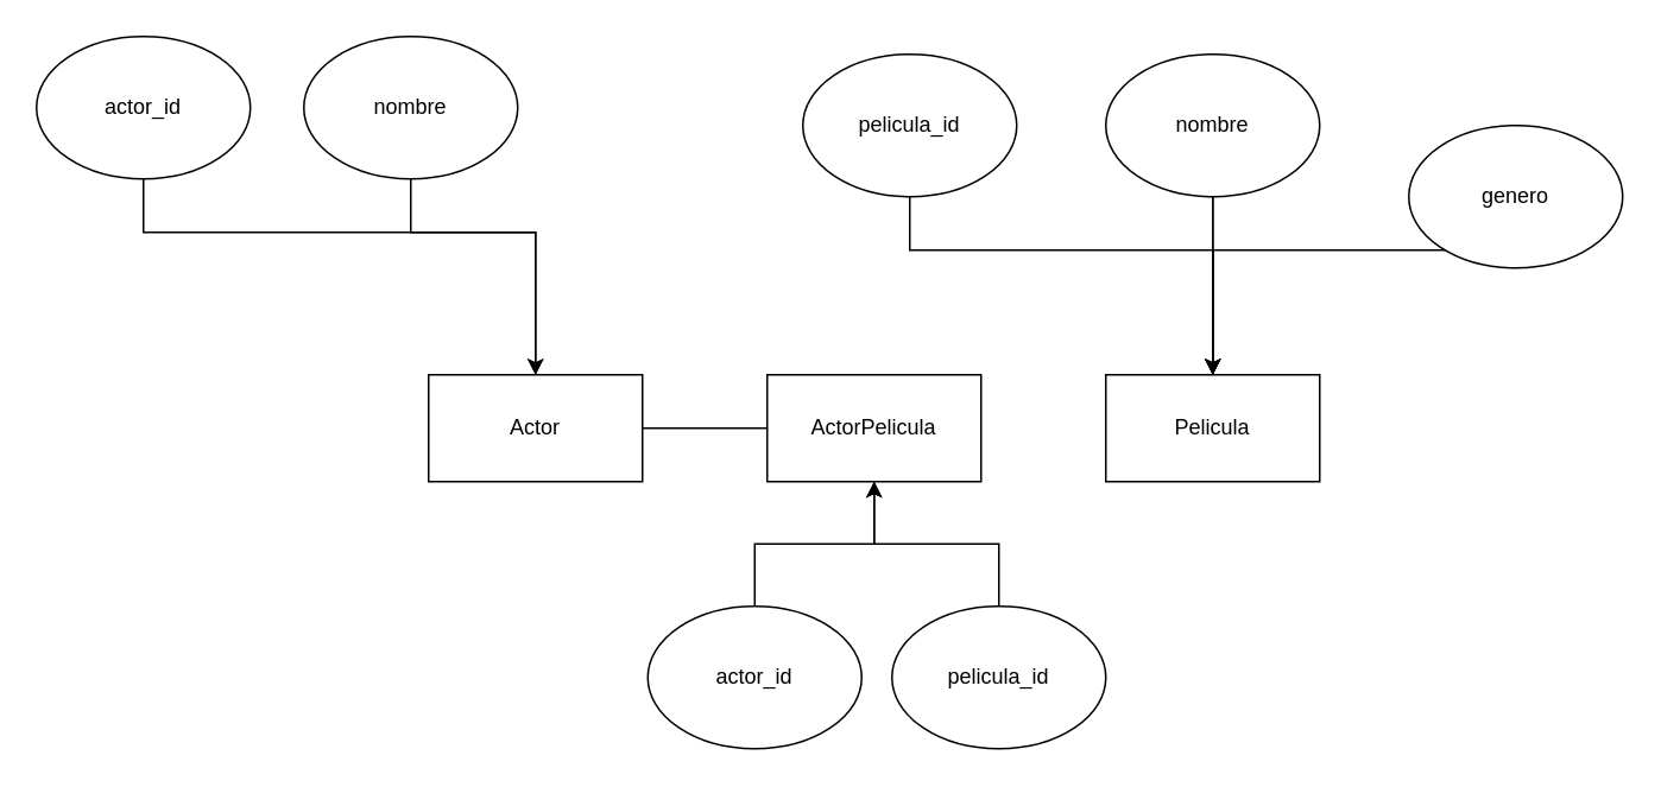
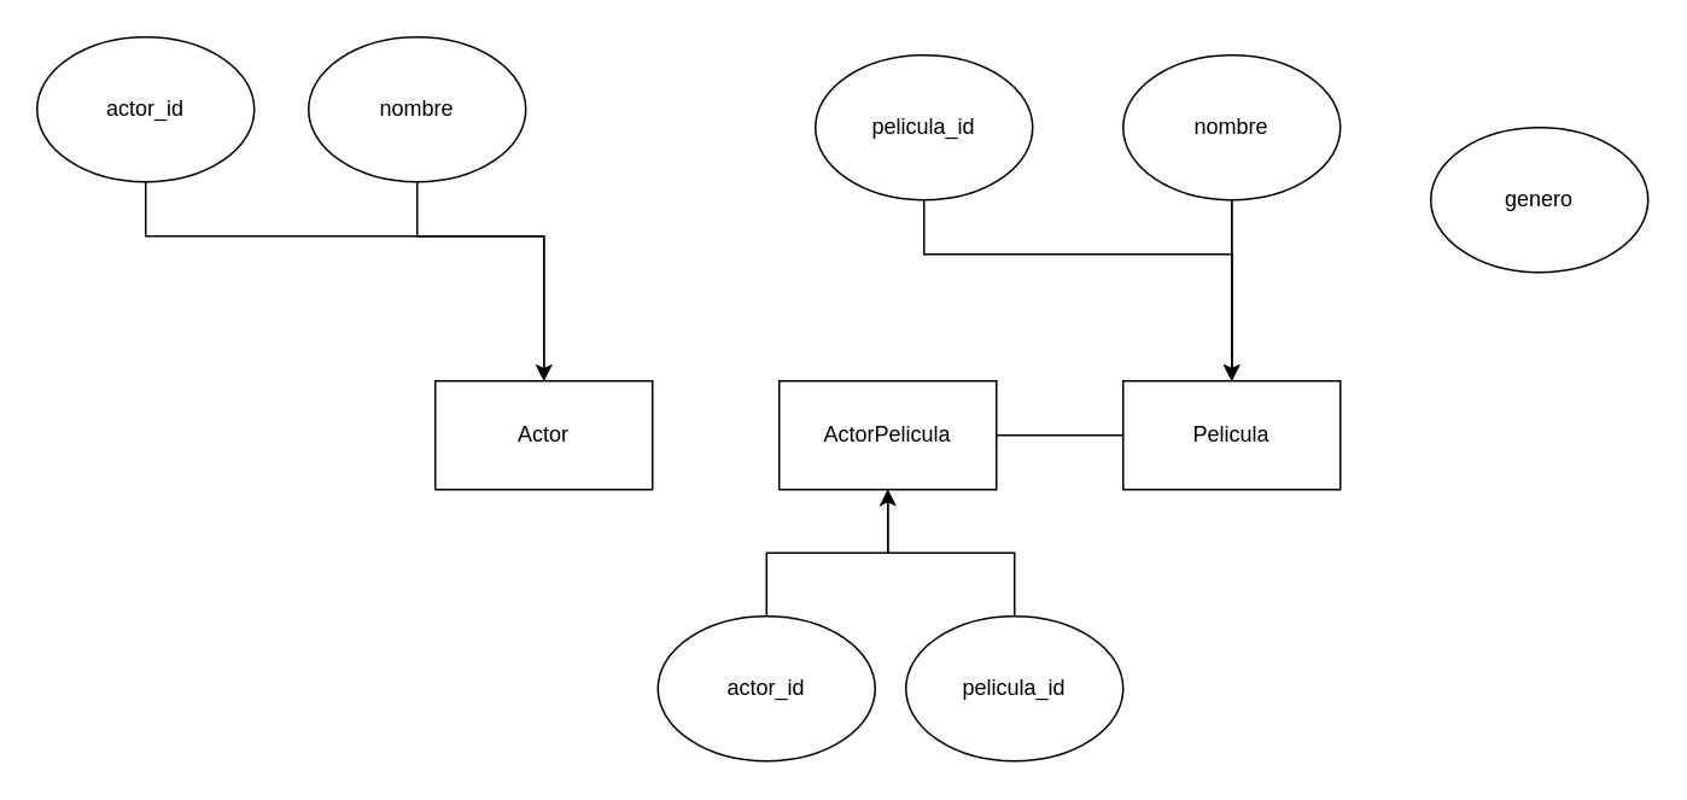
- <mxCell id="19" style="edgeStyle=orthogonalEdgeStyle;rounded=0;orthogonalLoop=1;jettySize=auto;html=1;entryX=0.5;entryY=0;entryDx=0;entryDy=0;exitX=0.5;exitY=1;exitDx=0;exitDy=0;" parent="1" source="20" target="3" edge="1"><mxGeometry relative="1" as="geometry"><Array as="points"><mxPoint x="850" y="140" /><mxPoint x="680" y="140" /></Array></mxGeometry></mxCell>
- <mxCell id="9" style="edgeStyle=orthogonalEdgeStyle;rounded=0;orthogonalLoop=1;jettySize=auto;html=1;endArrow=none;endFill=0;" parent="1" source="10" target="2" edge="1"><mxGeometry relative="1" as="geometry" /></mxCell>
+ <mxCell id="9" style="edgeStyle=orthogonalEdgeStyle;rounded=0;orthogonalLoop=1;jettySize=auto;html=1;endArrow=none;endFill=0;" parent="1" source="10" target="3" edge="1"><mxGeometry relative="1" as="geometry" /></mxCell>
